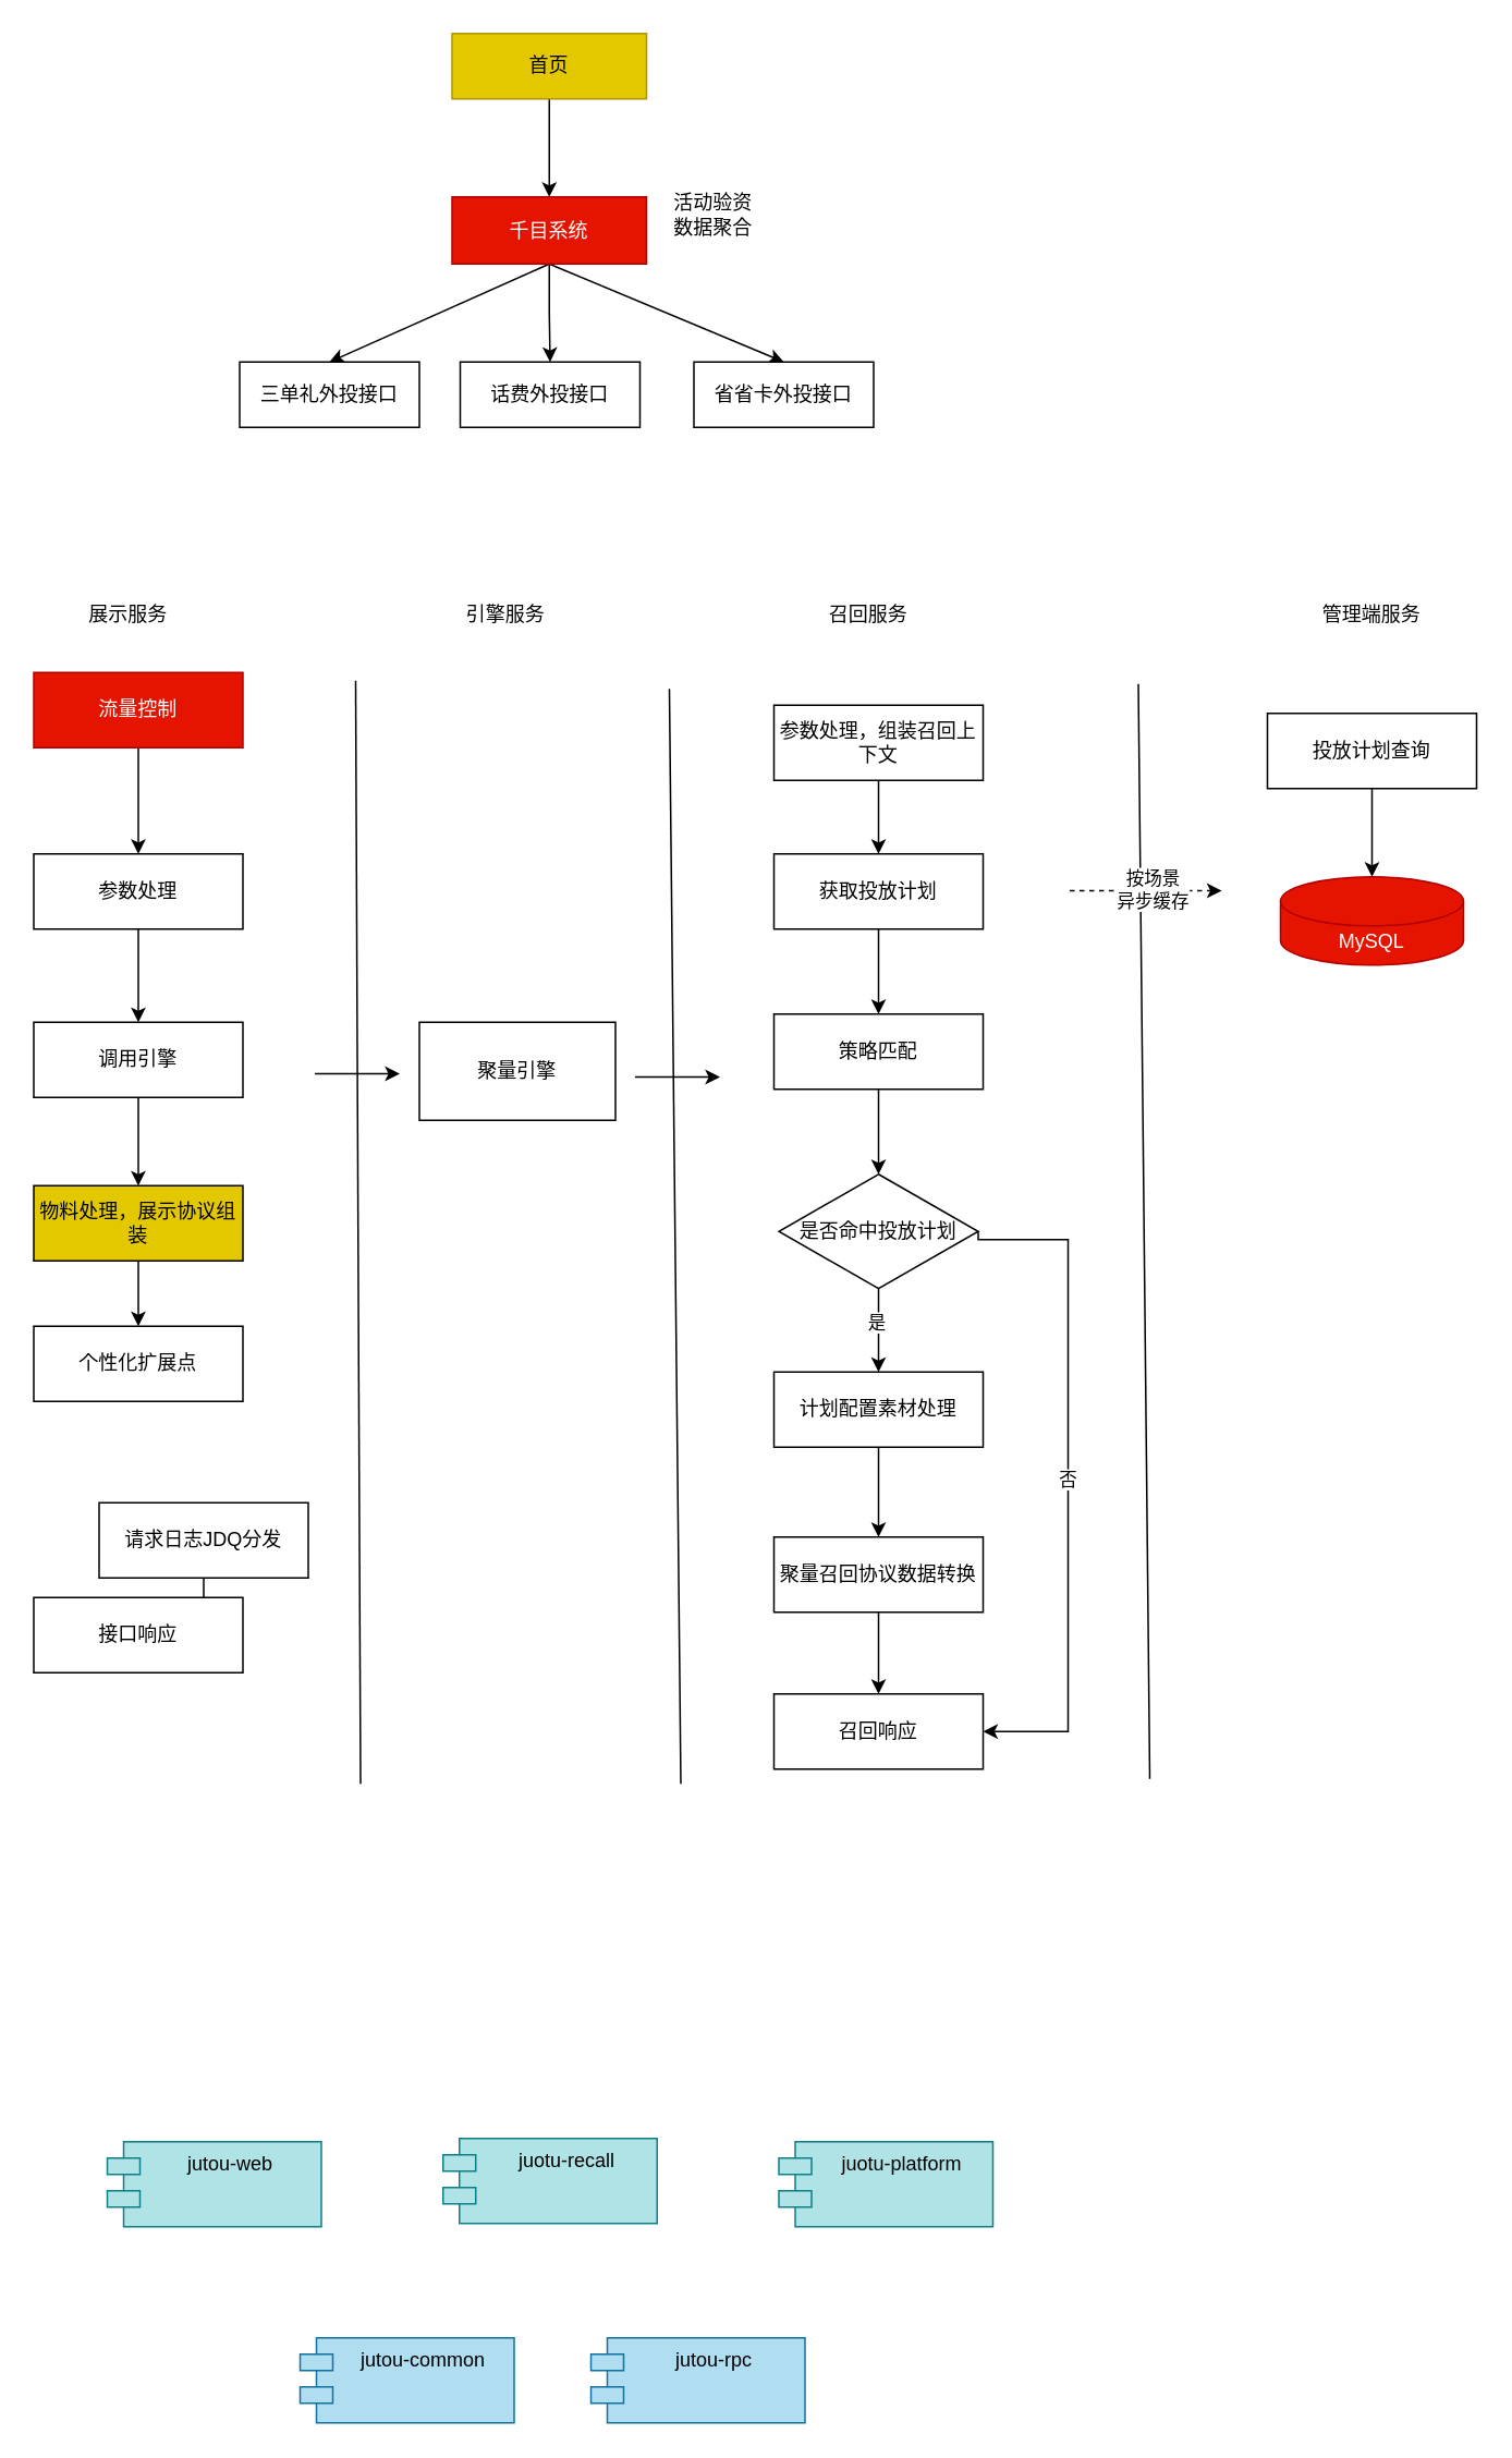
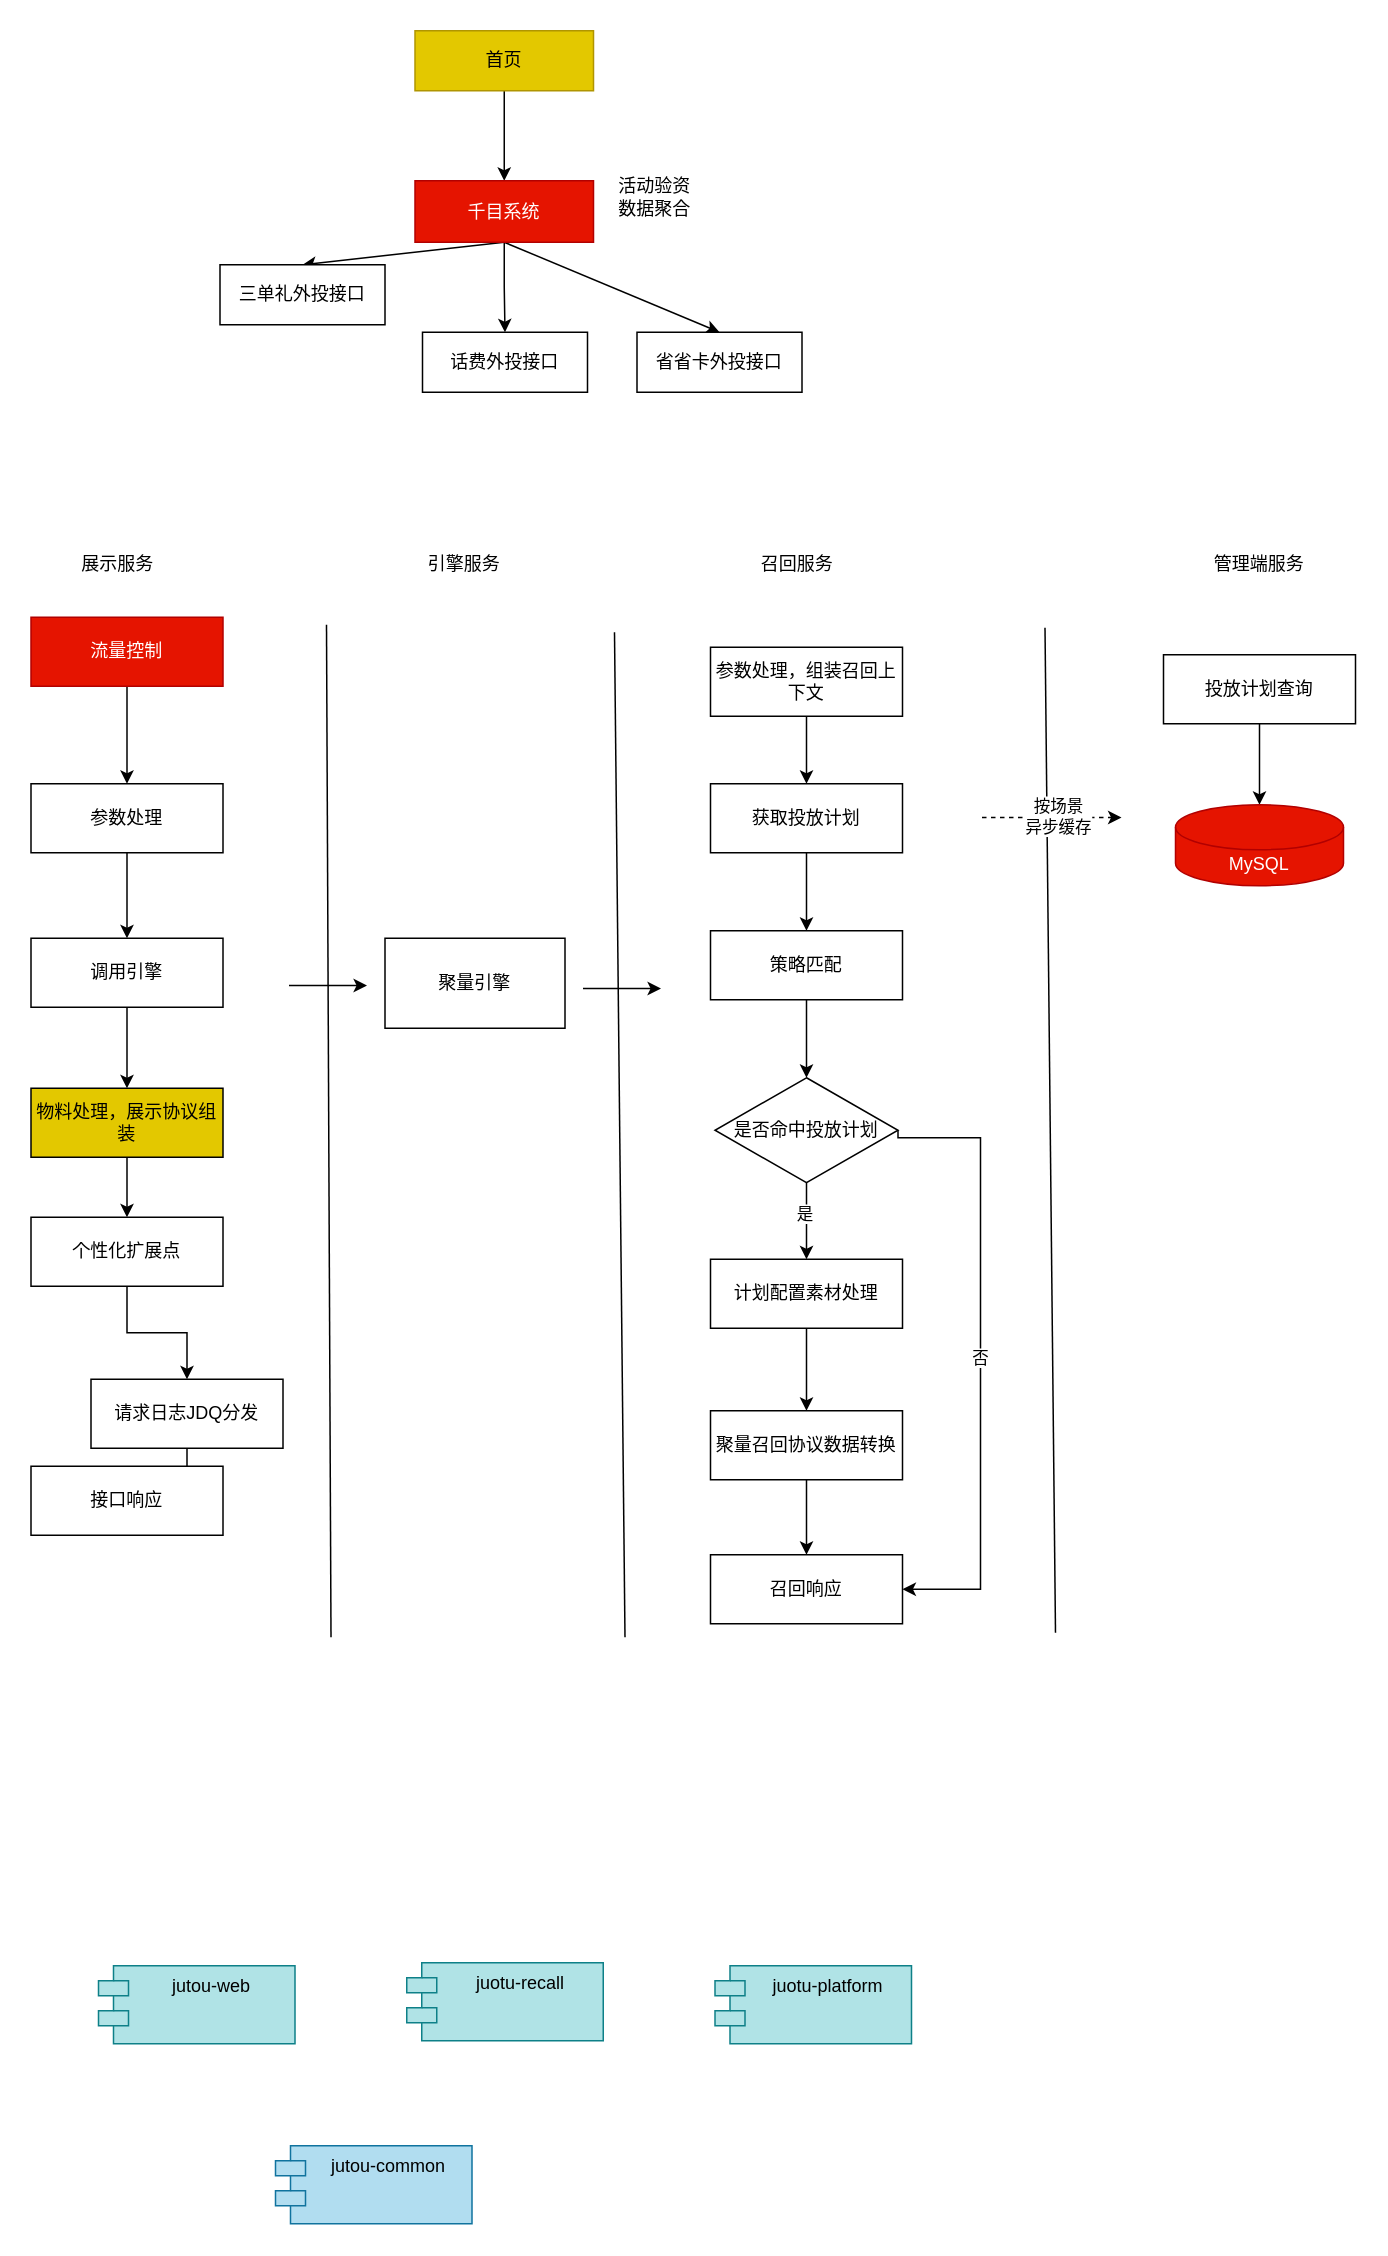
- <mxCell id="8" value="三单礼外投接口" style="rounded=0;whiteSpace=wrap;html=1;" parent="1" vertex="1"><mxGeometry x="146" y="221" width="110" height="40" as="geometry" /></mxCell>
+ <mxCell id="8" value="三单礼外投接口" style="rounded=0;whiteSpace=wrap;html=1;" parent="1" vertex="1"><mxGeometry x="146" y="176" width="110" height="40" as="geometry" /></mxCell>
+ <mxCell id="31" value="" style="edgeStyle=orthogonalEdgeStyle;rounded=0;orthogonalLoop=1;jettySize=auto;html=1;" parent="1" source="32" target="34" edge="1"><mxGeometry relative="1" as="geometry" /></mxCell>
- <mxCell id="56" value="jutou-rpc" style="shape=module;align=left;spacingLeft=20;align=center;verticalAlign=top;whiteSpace=wrap;html=1;fillColor=#b1ddf0;strokeColor=#10739e;" parent="1" vertex="1"><mxGeometry x="361" y="1430" width="131" height="52" as="geometry" /></mxCell>
